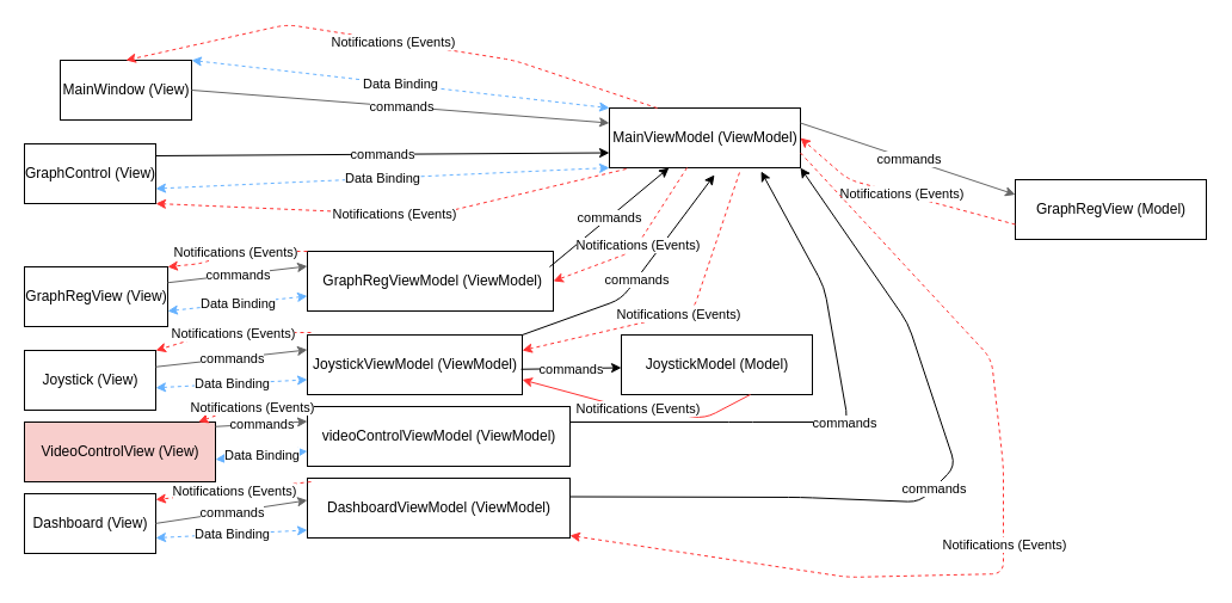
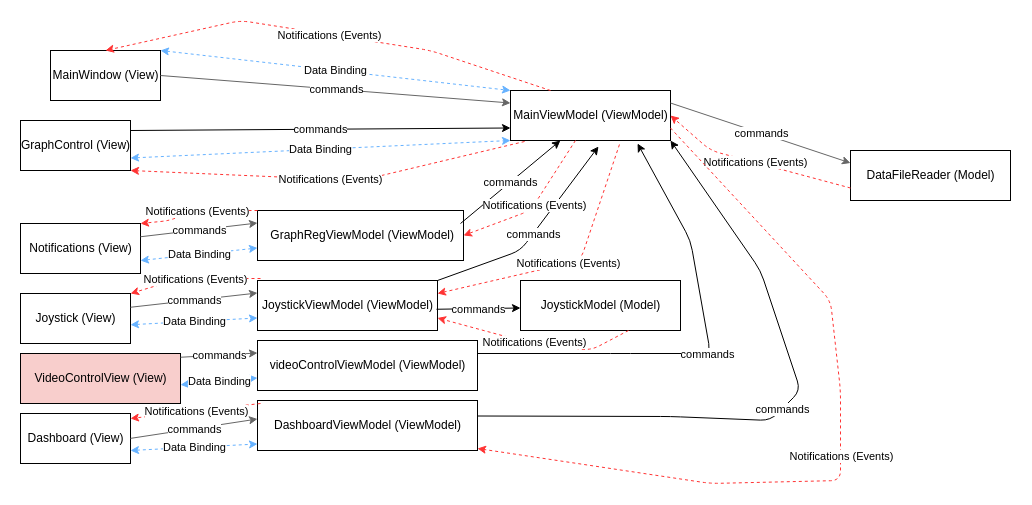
- <mxCell id="13" value="GraphRegView (Model)" style="html=1;" vertex="1" parent="1"><mxGeometry x="850" y="150" width="160" height="50" as="geometry" /></mxCell>
+ <mxCell id="13" value="DataFileReader (Model)" style="html=1;" vertex="1" parent="1"><mxGeometry x="850" y="150" width="160" height="50" as="geometry" /></mxCell>
- <mxCell id="5" value="GraphRegView (View)" style="html=1;" vertex="1" parent="1"><mxGeometry x="20" y="223" width="120" height="50" as="geometry" /></mxCell>
+ <mxCell id="5" value="Notifications (View)" style="html=1;" vertex="1" parent="1"><mxGeometry x="20" y="223" width="120" height="50" as="geometry" /></mxCell>
- <mxCell id="59" value="" style="endArrow=classic;html=1;entryX=1;entryY=0.75;entryDx=0;entryDy=0;fillColor=#f5f5f5;dashed=0;strokeColor=#FF3333;exitX=0.675;exitY=1;exitDx=0;exitDy=0;exitPerimeter=0;" edge="1" parent="1" source="14" target="12"><mxGeometry relative="1" as="geometry"><mxPoint x="640" y="340" as="sourcePoint" /><mxPoint x="463" y="330" as="targetPoint" /><Array as="points"><mxPoint x="590" y="350" /><mxPoint x="520" y="340" /></Array></mxGeometry></mxCell>
+ <mxCell id="59" value="" style="endArrow=classic;html=1;entryX=1;entryY=0.75;entryDx=0;entryDy=0;fillColor=#f5f5f5;dashed=1;strokeColor=#FF3333;exitX=0.675;exitY=1;exitDx=0;exitDy=0;exitPerimeter=0;" edge="1" parent="1" source="14" target="12"><mxGeometry relative="1" as="geometry"><mxPoint x="640" y="340" as="sourcePoint" /><mxPoint x="463" y="330" as="targetPoint" /><Array as="points"><mxPoint x="590" y="350" /><mxPoint x="520" y="340" /></Array></mxGeometry></mxCell>
- <mxCell id="69" value="" style="endArrow=classic;html=1;fillColor=#f5f5f5;dashed=1;strokeColor=#FF3333;exitX=0;exitY=0;exitDx=0;exitDy=0;" edge="1" parent="1" source="9" target="4"><mxGeometry relative="1" as="geometry"><mxPoint x="250" y="340" as="sourcePoint" /><mxPoint x="140" y="334" as="targetPoint" /><Array as="points"><mxPoint x="200" y="340" /></Array></mxGeometry></mxCell>
- <mxCell id="70" value="Notifications (Events)" style="edgeLabel;resizable=0;html=1;align=center;verticalAlign=middle;" connectable="0" vertex="1" parent="69"><mxGeometry relative="1" as="geometry" /></mxCell>
